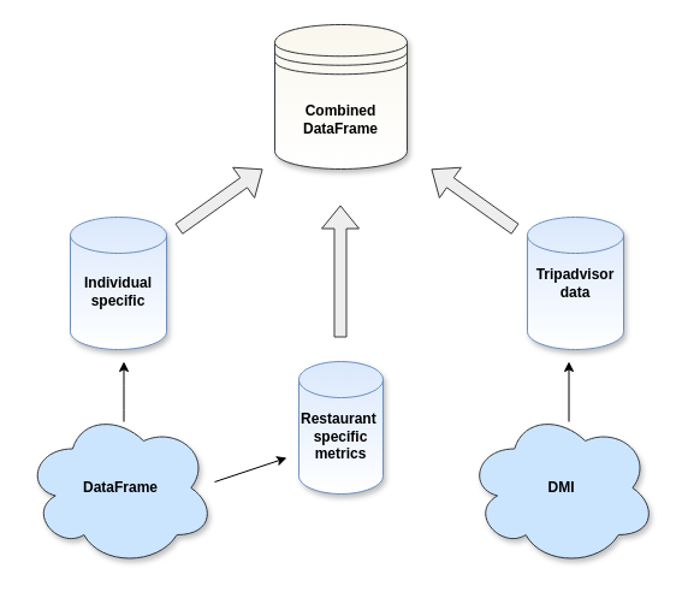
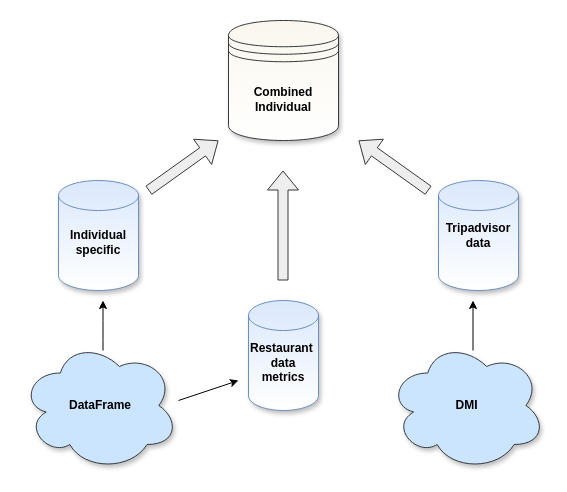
- <mxCell id="5" value="&lt;b&gt;Combined DataFrame&lt;/b&gt;" style="shape=datastore;whiteSpace=wrap;html=1;shadow=1;fillColor=#f9f7ed;strokeColor=#36393d;gradientColor=#ffffff;" parent="1" vertex="1"><mxGeometry x="228" y="20" width="110" height="120" as="geometry" /></mxCell>
+ <mxCell id="5" value="&lt;b&gt;Combined Individual&lt;/b&gt;" style="shape=datastore;whiteSpace=wrap;html=1;shadow=1;fillColor=#f9f7ed;strokeColor=#36393d;gradientColor=#ffffff;" parent="1" vertex="1"><mxGeometry x="228" y="20" width="110" height="120" as="geometry" /></mxCell>
- <mxCell id="3" value="&lt;b&gt;&lt;br&gt;Restaurant&amp;nbsp;&lt;br&gt;specific metrics&lt;/b&gt;" style="shape=cylinder2;whiteSpace=wrap;html=1;boundedLbl=1;backgroundOutline=1;size=15;shadow=1;fillColor=#dae8fc;strokeColor=#6c8ebf;gradientColor=#ffffff;" parent="1" vertex="1"><mxGeometry x="248" y="300" width="70" height="110" as="geometry" /></mxCell>
+ <mxCell id="3" value="&lt;b&gt;&lt;br&gt;Restaurant&amp;nbsp;&lt;br&gt;data metrics&lt;/b&gt;" style="shape=cylinder2;whiteSpace=wrap;html=1;boundedLbl=1;backgroundOutline=1;size=15;shadow=1;fillColor=#dae8fc;strokeColor=#6c8ebf;gradientColor=#ffffff;" parent="1" vertex="1"><mxGeometry x="248" y="300" width="70" height="110" as="geometry" /></mxCell>
